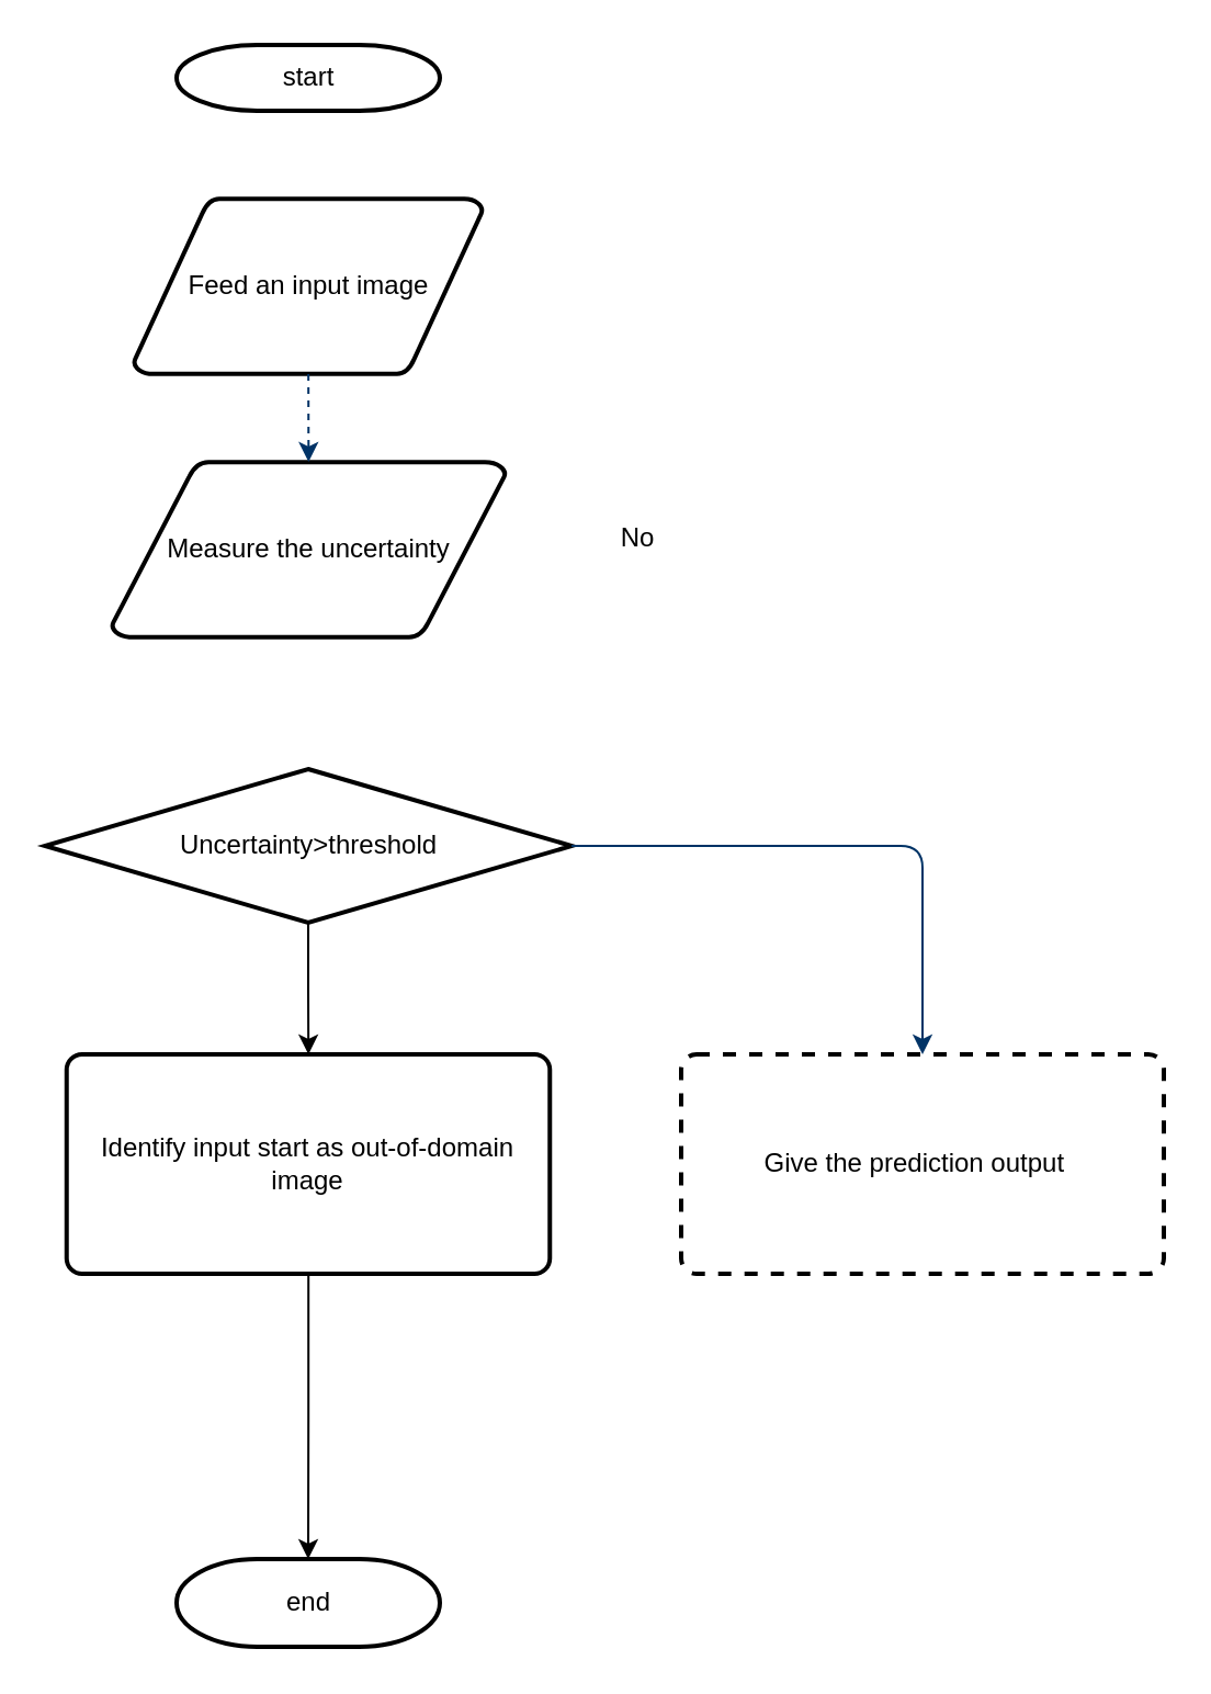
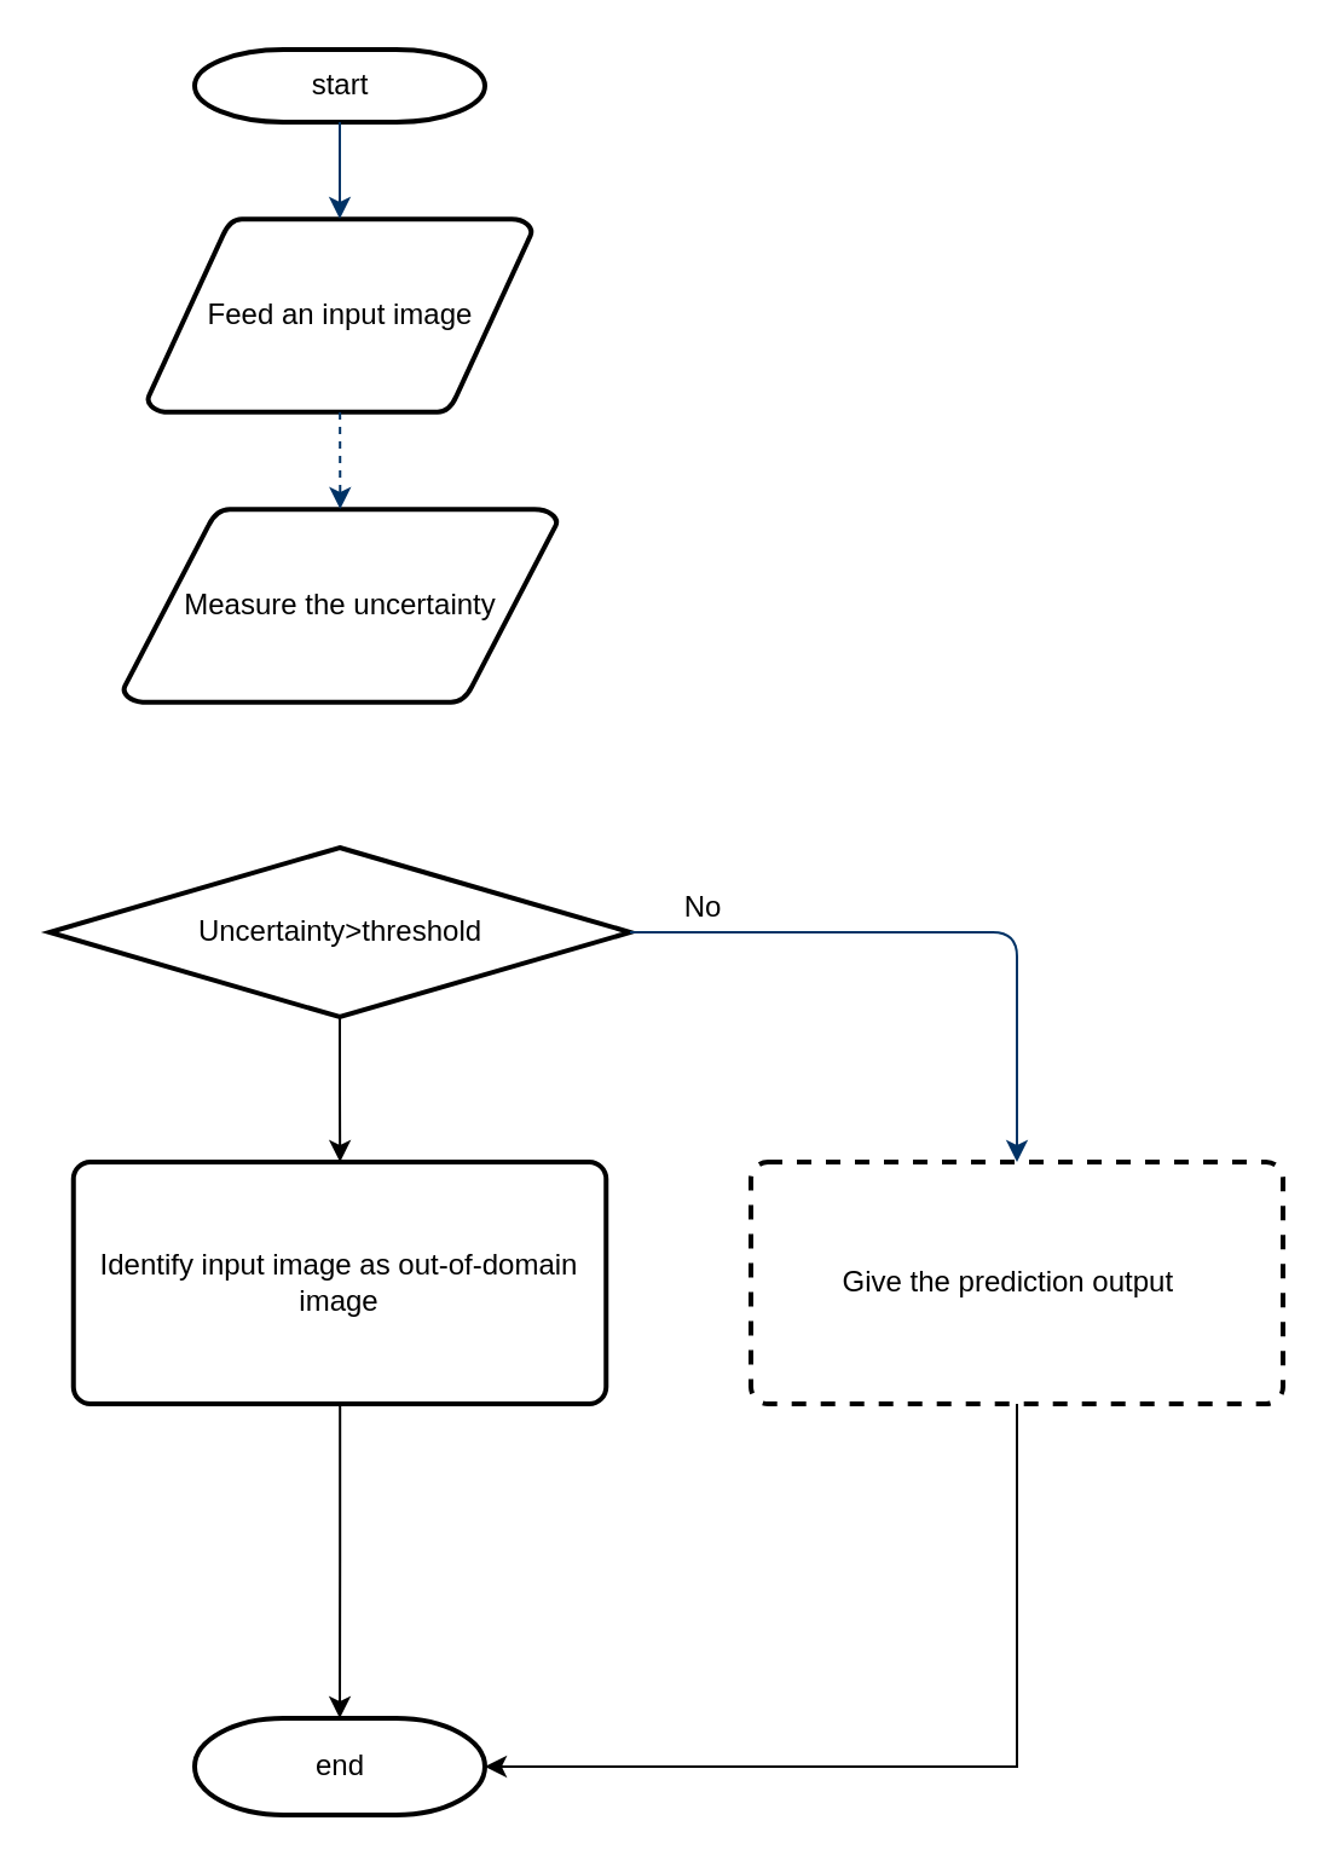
+ <mxCell id="7" style="fontStyle=1;strokeColor=#003366;strokeWidth=1;html=1;" parent="1" source="2" target="3" edge="1"><mxGeometry relative="1" as="geometry" /></mxCell>
- <mxCell id="10" value="No" style="text;fontStyle=0;html=1;strokeColor=none;gradientColor=none;fillColor=none;strokeWidth=2;align=center;" parent="1" vertex="1"><mxGeometry x="270" y="231" width="40" height="26" as="geometry" /></mxCell>
+ <mxCell id="10" value="No" style="text;fontStyle=0;html=1;strokeColor=none;gradientColor=none;fillColor=none;strokeWidth=2;align=center;" parent="1" vertex="1"><mxGeometry x="270" y="361" width="40" height="26" as="geometry" /></mxCell>
- <mxCell id="13" value="Identify input start as out-of-domain image" style="rounded=1;whiteSpace=wrap;html=1;absoluteArcSize=1;arcSize=14;strokeWidth=2;" vertex="1" parent="1"><mxGeometry x="29.88" y="480" width="220.25" height="100" as="geometry" /></mxCell>
+ <mxCell id="13" value="Identify input image as out-of-domain image" style="rounded=1;whiteSpace=wrap;html=1;absoluteArcSize=1;arcSize=14;strokeWidth=2;" vertex="1" parent="1"><mxGeometry x="29.88" y="480" width="220.25" height="100" as="geometry" /></mxCell>
+ <mxCell id="14" style="edgeStyle=orthogonalEdgeStyle;rounded=0;orthogonalLoop=1;jettySize=auto;html=1;entryX=1;entryY=0.5;entryDx=0;entryDy=0;entryPerimeter=0;" edge="1" parent="1" source="15" target="11"><mxGeometry relative="1" as="geometry"><Array as="points"><mxPoint x="420" y="730" /></Array></mxGeometry></mxCell>
